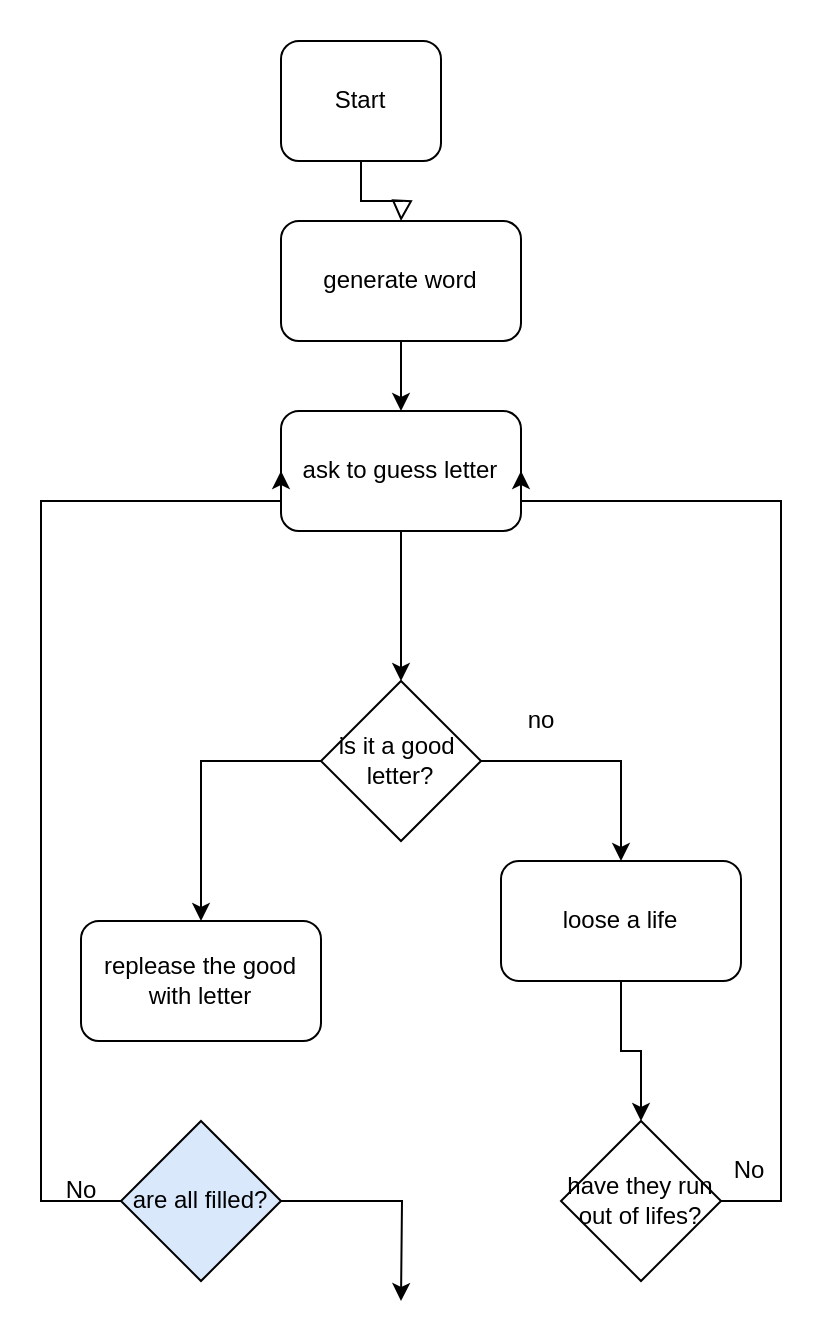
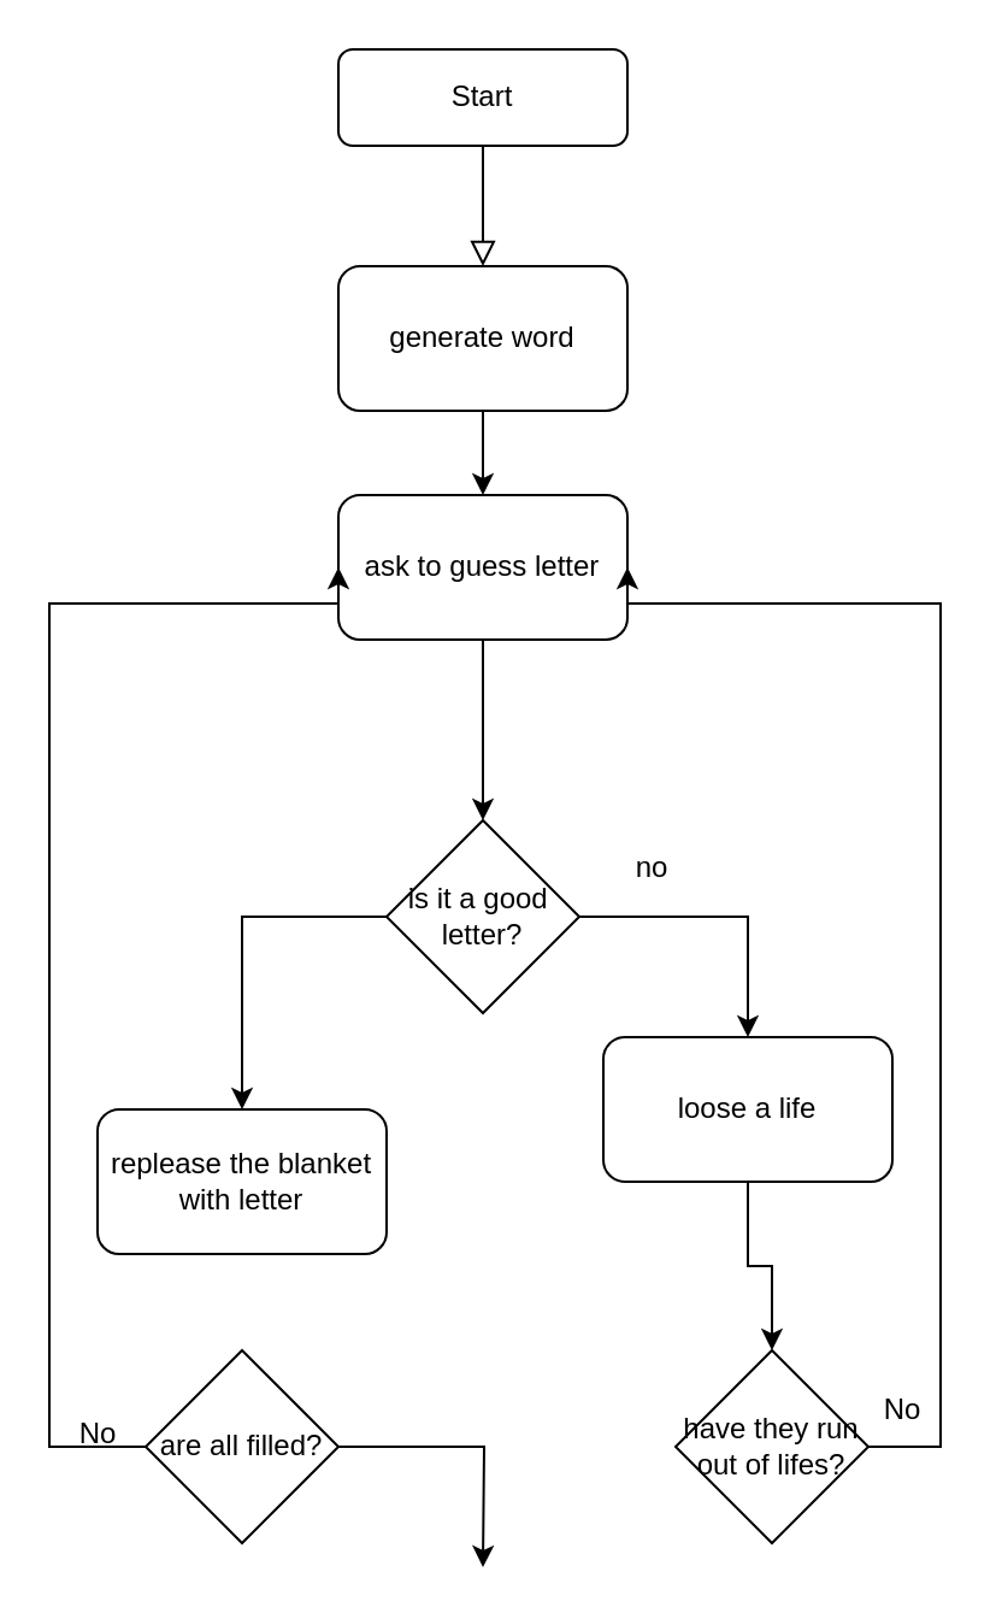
- <mxCell id="3" value="Start&lt;br&gt;" style="rounded=1;whiteSpace=wrap;html=1;fontSize=12;glass=0;strokeWidth=1;shadow=0;" parent="1" vertex="1"><mxGeometry x="140" y="20" width="80" height="60" as="geometry" /></mxCell>
+ <mxCell id="3" value="Start&lt;br&gt;" style="rounded=1;whiteSpace=wrap;html=1;fontSize=12;glass=0;strokeWidth=1;shadow=0;" parent="1" vertex="1"><mxGeometry x="140" y="20" width="120" height="40" as="geometry" /></mxCell>
- <mxCell id="13" value="replease the good with letter" style="rounded=1;whiteSpace=wrap;html=1;" vertex="1" parent="1"><mxGeometry x="40" y="460" width="120" height="60" as="geometry" /></mxCell>
+ <mxCell id="13" value="replease the blanket with letter" style="rounded=1;whiteSpace=wrap;html=1;" vertex="1" parent="1"><mxGeometry x="40" y="460" width="120" height="60" as="geometry" /></mxCell>
- <mxCell id="17" value="are all filled?" style="rhombus;whiteSpace=wrap;html=1;fillColor=#dae8fc;" vertex="1" parent="1"><mxGeometry x="60" y="560" width="80" height="80" as="geometry" /></mxCell>
+ <mxCell id="17" value="are all filled?" style="rhombus;whiteSpace=wrap;html=1;" vertex="1" parent="1"><mxGeometry x="60" y="560" width="80" height="80" as="geometry" /></mxCell>
